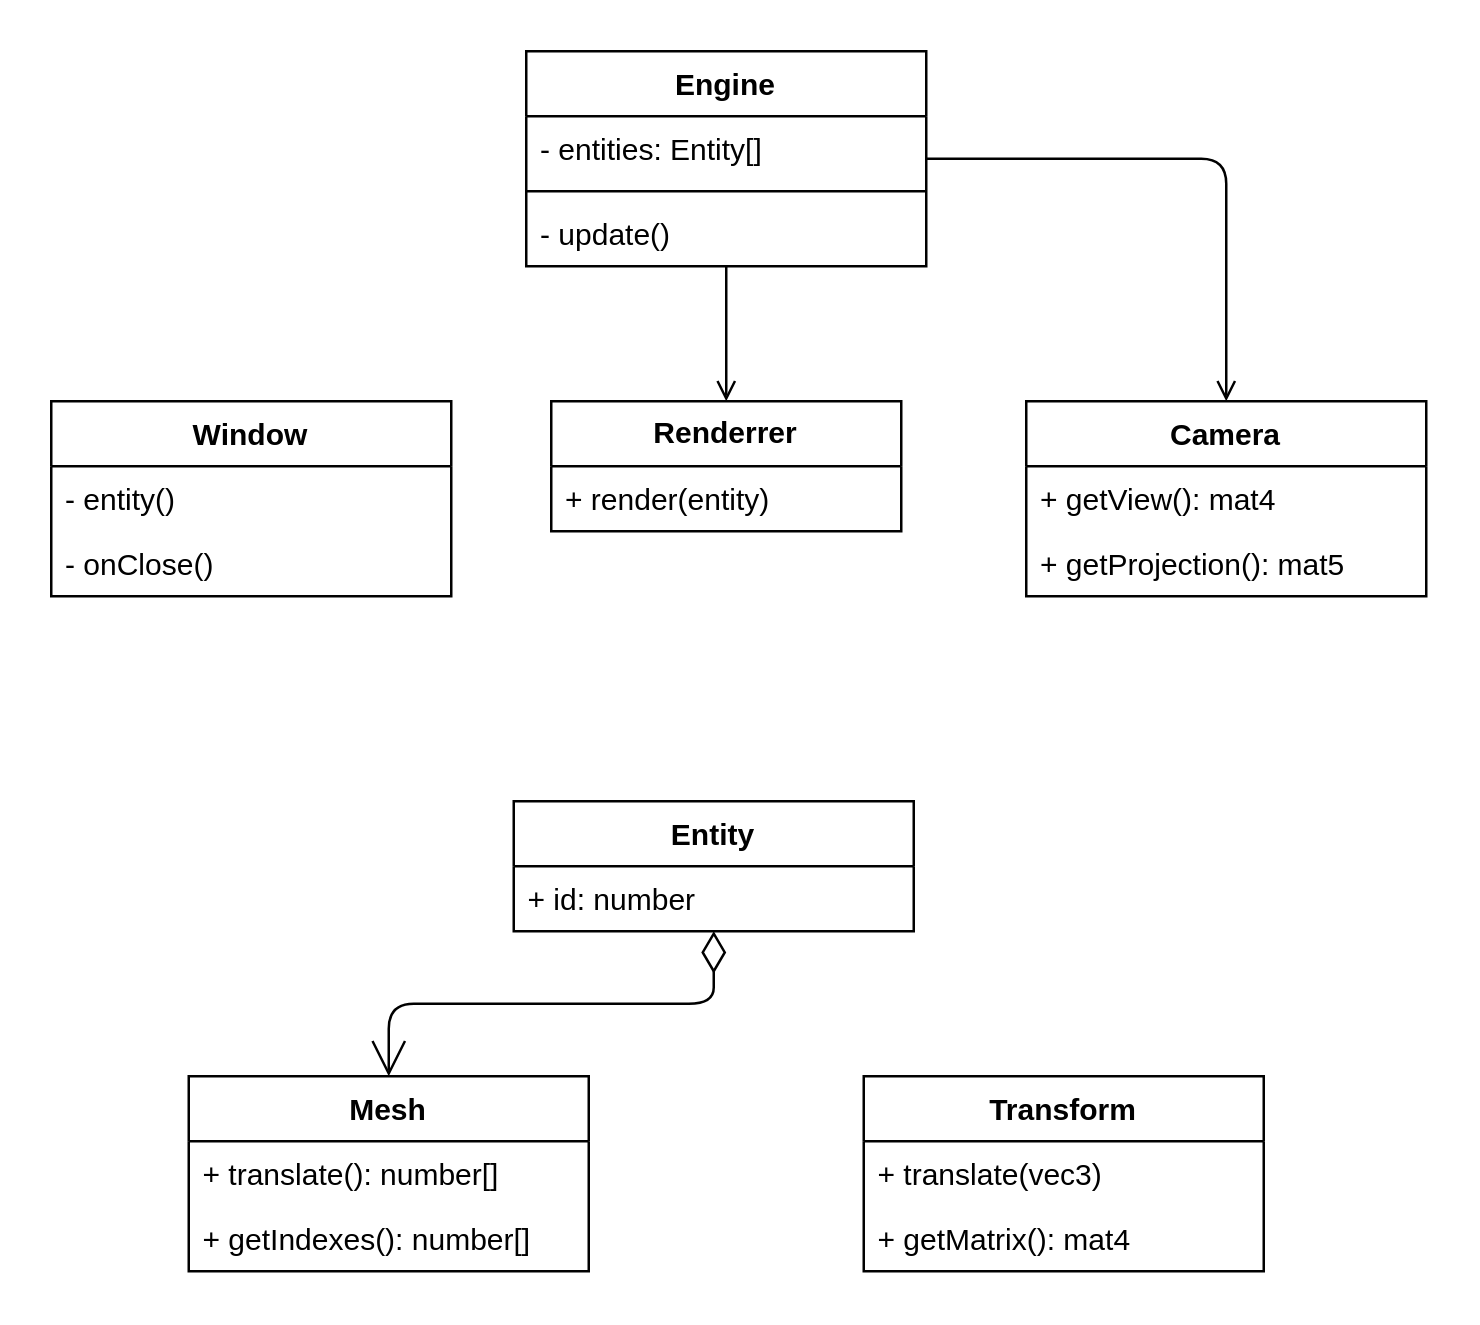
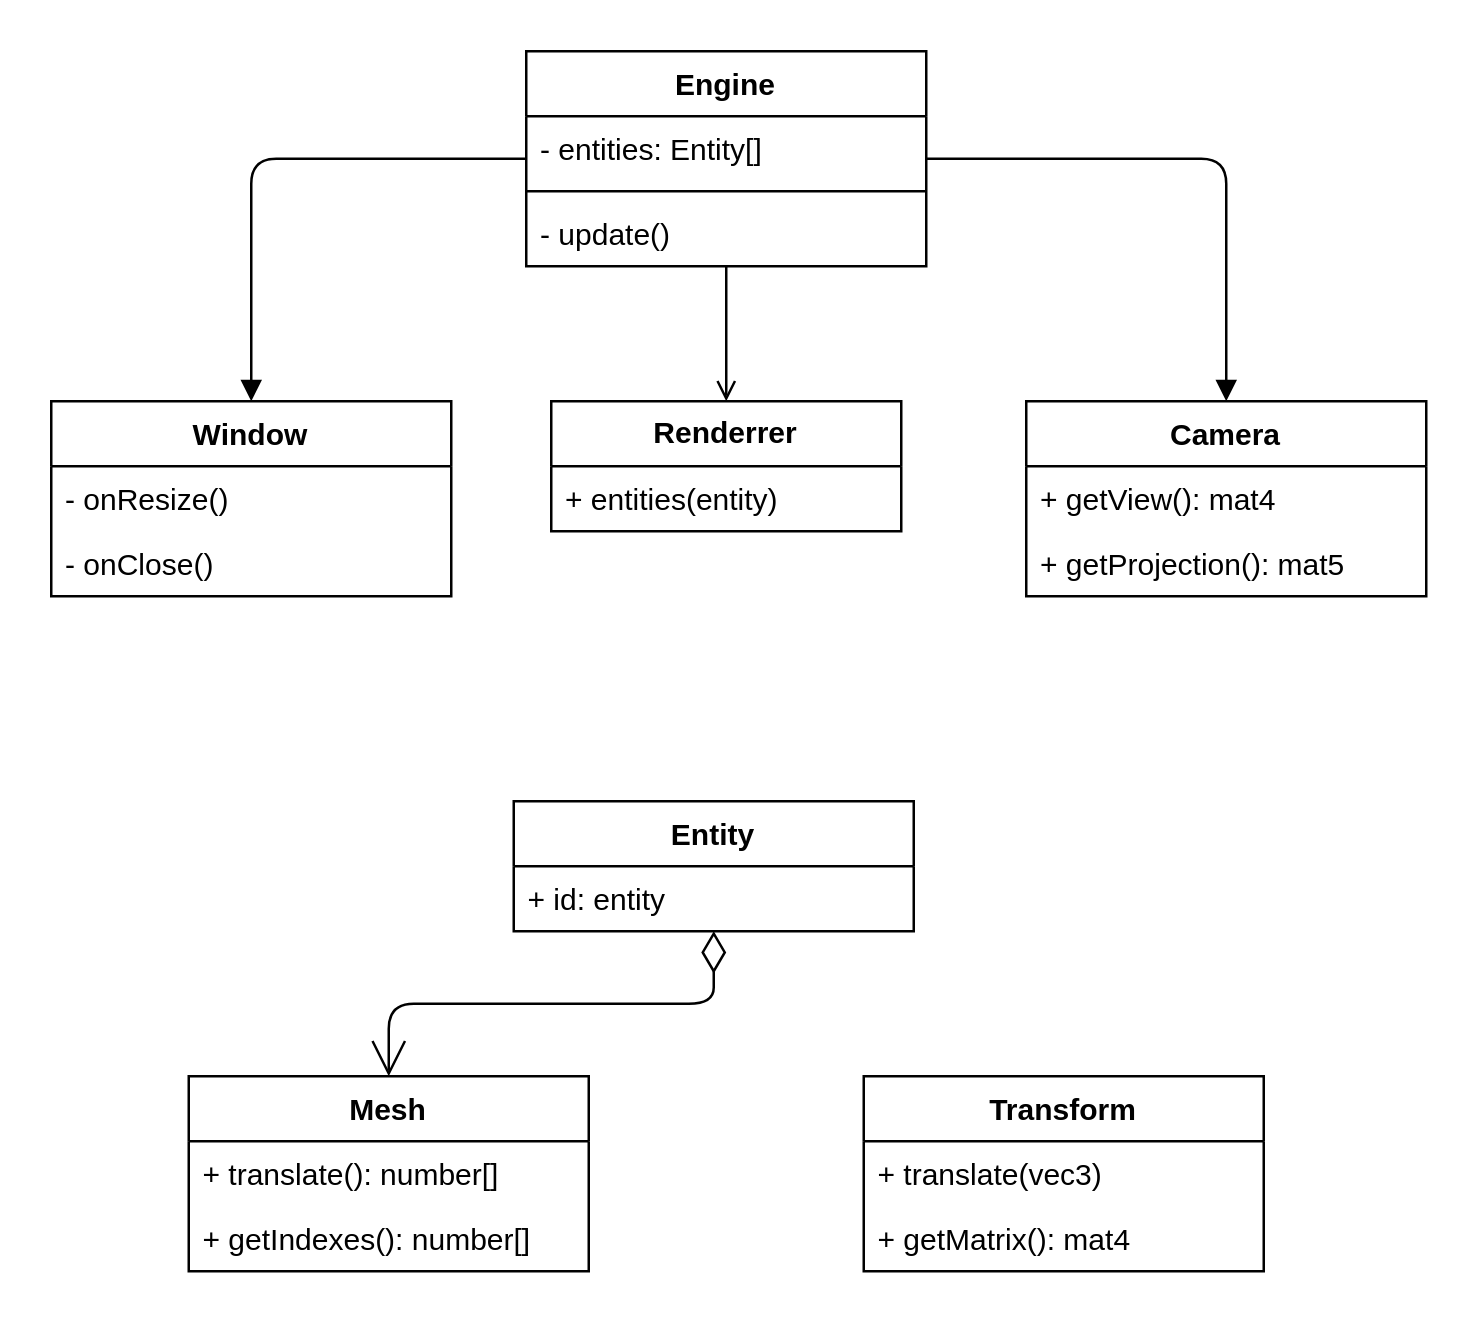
+ <mxCell id="14" value="" style="endArrow=block;endFill=1;html=1;align=left;verticalAlign=bottom;spacing=0;spacingLeft=0;edgeStyle=orthogonalEdgeStyle;strokeColor=default;curved=0;rounded=1;" edge="1" parent="1" source="5" target="2"><mxGeometry x="-0.177" y="4" relative="1" as="geometry"><mxPoint x="280" y="190" as="sourcePoint" /><mxPoint x="440" y="190" as="targetPoint" /><mxPoint as="offset" /></mxGeometry></mxCell>
- <mxCell id="19" value="" style="endArrow=open;endFill=1;html=1;align=left;verticalAlign=bottom;spacing=0;spacingLeft=0;edgeStyle=orthogonalEdgeStyle;strokeColor=default;curved=0;rounded=1;" edge="1" parent="1" source="5" target="16"><mxGeometry x="-0.177" y="4" relative="1" as="geometry"><mxPoint x="465" y="259.96" as="sourcePoint" /><mxPoint x="100" y="343.96" as="targetPoint" /><mxPoint as="offset" /></mxGeometry></mxCell>
+ <mxCell id="19" value="" style="endArrow=block;endFill=1;html=1;align=left;verticalAlign=bottom;spacing=0;spacingLeft=0;edgeStyle=orthogonalEdgeStyle;strokeColor=default;curved=0;rounded=1;" edge="1" parent="1" source="5" target="16"><mxGeometry x="-0.177" y="4" relative="1" as="geometry"><mxPoint x="465" y="259.96" as="sourcePoint" /><mxPoint x="100" y="343.96" as="targetPoint" /><mxPoint as="offset" /></mxGeometry></mxCell>
- <mxCell id="3" value="- entity()" style="text;strokeColor=none;fillColor=none;align=left;verticalAlign=top;spacingLeft=4;spacingRight=4;overflow=hidden;rotatable=0;points=[[0,0.5],[1,0.5]];portConstraint=eastwest;whiteSpace=wrap;html=1;rounded=0;" vertex="1" parent="2"><mxGeometry y="26" width="160" height="26" as="geometry" /></mxCell>
+ <mxCell id="3" value="- onResize()" style="text;strokeColor=none;fillColor=none;align=left;verticalAlign=top;spacingLeft=4;spacingRight=4;overflow=hidden;rotatable=0;points=[[0,0.5],[1,0.5]];portConstraint=eastwest;whiteSpace=wrap;html=1;rounded=0;" vertex="1" parent="2"><mxGeometry y="26" width="160" height="26" as="geometry" /></mxCell>
- <mxCell id="13" value="+ render(entity)" style="text;strokeColor=none;fillColor=none;align=left;verticalAlign=top;spacingLeft=4;spacingRight=4;overflow=hidden;rotatable=0;points=[[0,0.5],[1,0.5]];portConstraint=eastwest;whiteSpace=wrap;html=1;rounded=0;" vertex="1" parent="12"><mxGeometry y="26" width="140" height="26" as="geometry" /></mxCell>
+ <mxCell id="13" value="+ entities(entity)" style="text;strokeColor=none;fillColor=none;align=left;verticalAlign=top;spacingLeft=4;spacingRight=4;overflow=hidden;rotatable=0;points=[[0,0.5],[1,0.5]];portConstraint=eastwest;whiteSpace=wrap;html=1;rounded=0;" vertex="1" parent="12"><mxGeometry y="26" width="140" height="26" as="geometry" /></mxCell>
- <mxCell id="21" value="+ id: number" style="text;strokeColor=none;fillColor=none;align=left;verticalAlign=top;spacingLeft=4;spacingRight=4;overflow=hidden;rotatable=0;points=[[0,0.5],[1,0.5]];portConstraint=eastwest;whiteSpace=wrap;html=1;" vertex="1" parent="20"><mxGeometry y="26" width="160" height="26" as="geometry" /></mxCell>
+ <mxCell id="21" value="+ id: entity" style="text;strokeColor=none;fillColor=none;align=left;verticalAlign=top;spacingLeft=4;spacingRight=4;overflow=hidden;rotatable=0;points=[[0,0.5],[1,0.5]];portConstraint=eastwest;whiteSpace=wrap;html=1;" vertex="1" parent="20"><mxGeometry y="26" width="160" height="26" as="geometry" /></mxCell>
